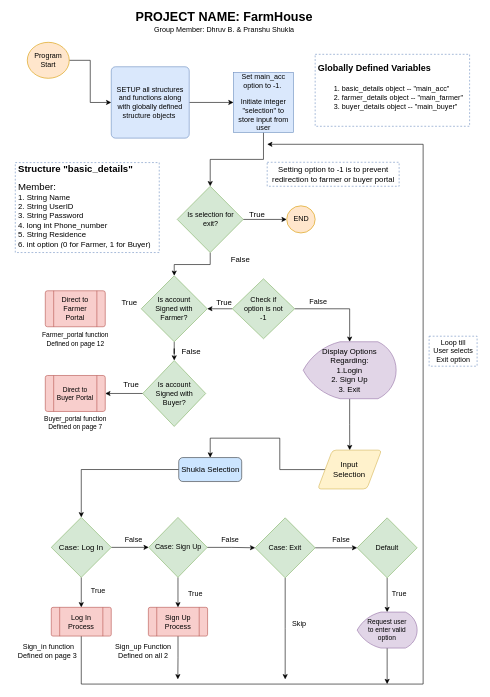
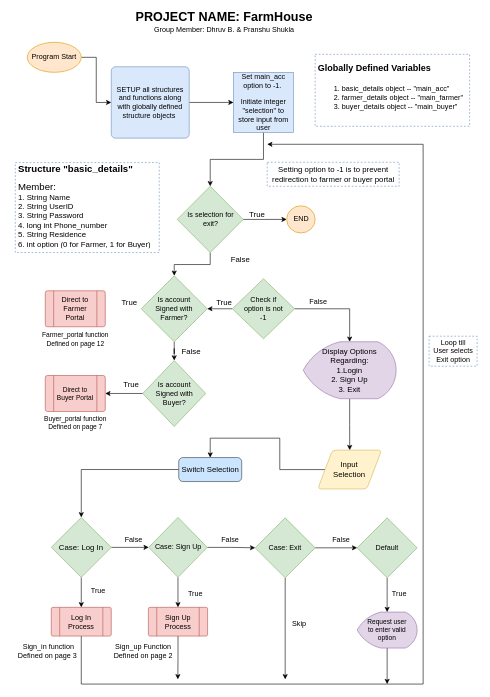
- <mxCell id="3" value="Program Start" style="strokeWidth=1;html=1;shape=mxgraph.flowchart.start_1;whiteSpace=wrap;fillColor=#ffe6cc;strokeColor=#d79b00;" parent="1" vertex="1"><mxGeometry x="45" y="70" width="70" height="60" as="geometry" /></mxCell>
+ <mxCell id="3" value="Program Start" style="strokeWidth=1;html=1;shape=mxgraph.flowchart.start_1;whiteSpace=wrap;fillColor=#ffe6cc;strokeColor=#d79b00;" parent="1" vertex="1"><mxGeometry x="45" y="70" width="90" height="50" as="geometry" /></mxCell>
- <mxCell id="20" value="Shukla Selection" style="rounded=1;whiteSpace=wrap;html=1;absoluteArcSize=1;arcSize=14;strokeWidth=1;fontSize=13;fillColor=#cce5ff;strokeColor=#36393d;" parent="1" vertex="1"><mxGeometry x="297.5" y="762.33" width="105" height="40" as="geometry" /></mxCell>
+ <mxCell id="20" value="Switch Selection" style="rounded=1;whiteSpace=wrap;html=1;absoluteArcSize=1;arcSize=14;strokeWidth=1;fontSize=13;fillColor=#cce5ff;strokeColor=#36393d;" parent="1" vertex="1"><mxGeometry x="297.5" y="762.33" width="105" height="40" as="geometry" /></mxCell>
- <mxCell id="65" value="Sign_up Function&lt;br&gt;Defined on all 2" style="text;html=1;align=center;verticalAlign=middle;resizable=0;points=[];autosize=1;fontSize=12;" parent="1" vertex="1"><mxGeometry x="182.5" y="1070" width="110" height="30" as="geometry" /></mxCell>
+ <mxCell id="65" value="Sign_up Function&lt;br&gt;Defined on page 2" style="text;html=1;align=center;verticalAlign=middle;resizable=0;points=[];autosize=1;fontSize=12;" parent="1" vertex="1"><mxGeometry x="182.5" y="1070" width="110" height="30" as="geometry" /></mxCell>
